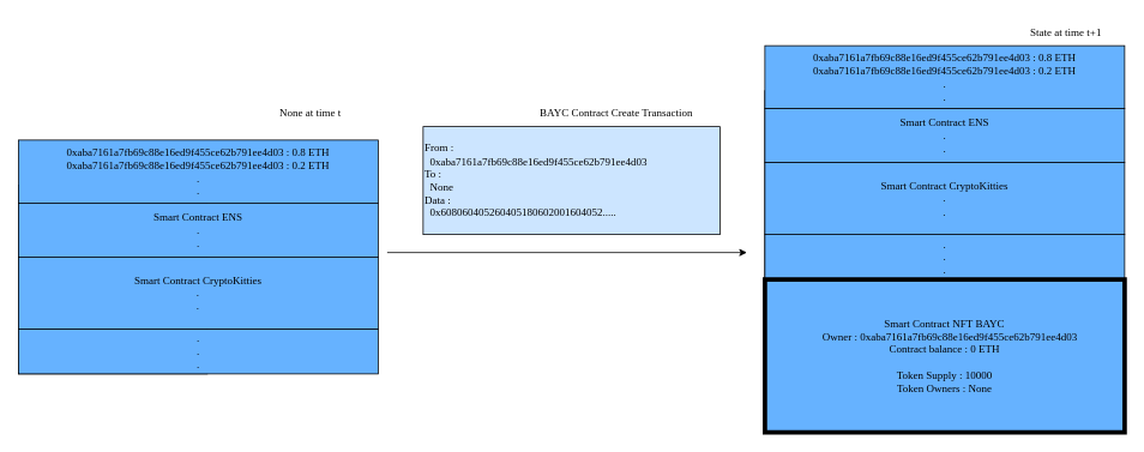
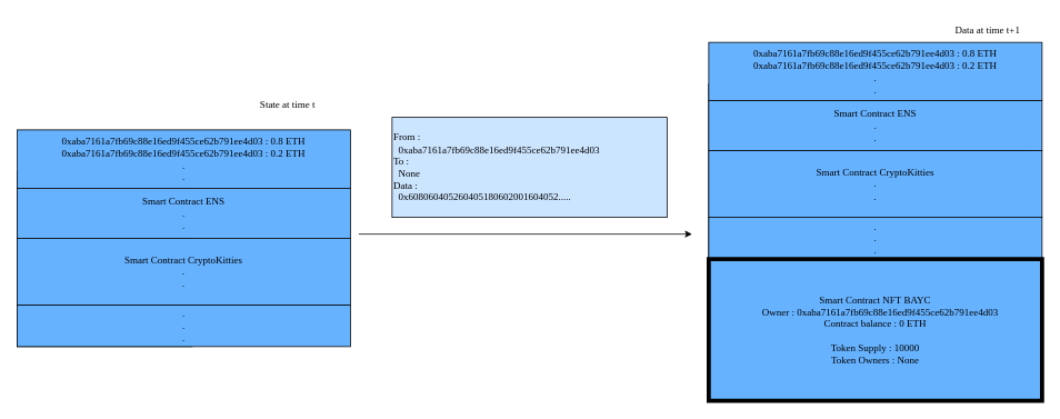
- <mxCell id="7" value="State at time t+1" style="text;html=1;strokeColor=none;fillColor=none;align=center;verticalAlign=middle;whiteSpace=wrap;rounded=0;fontFamily=Fira Code;fontSource=https%3A%2F%2Ffonts.googleapis.com%2Fcss%3Ffamily%3DFira%2BCode;" parent="1" vertex="1"><mxGeometry x="1120" y="20" width="130" height="30" as="geometry" /></mxCell>
+ <mxCell id="7" value="Data at time t+1" style="text;html=1;strokeColor=none;fillColor=none;align=center;verticalAlign=middle;whiteSpace=wrap;rounded=0;fontFamily=Fira Code;fontSource=https%3A%2F%2Ffonts.googleapis.com%2Fcss%3Ffamily%3DFira%2BCode;" parent="1" vertex="1"><mxGeometry x="1120" y="20" width="130" height="30" as="geometry" /></mxCell>
- <mxCell id="15" value="None at time t" style="text;html=1;strokeColor=none;fillColor=none;align=center;verticalAlign=middle;whiteSpace=wrap;rounded=0;fontFamily=Fira Code;fontSource=https%3A%2F%2Ffonts.googleapis.com%2Fcss%3Ffamily%3DFira%2BCode;" vertex="1" parent="1"><mxGeometry x="280" y="110" width="130" height="30" as="geometry" /></mxCell>
+ <mxCell id="15" value="State at time t" style="text;html=1;strokeColor=none;fillColor=none;align=center;verticalAlign=middle;whiteSpace=wrap;rounded=0;fontFamily=Fira Code;fontSource=https%3A%2F%2Ffonts.googleapis.com%2Fcss%3Ffamily%3DFira%2BCode;" vertex="1" parent="1"><mxGeometry x="280" y="110" width="130" height="30" as="geometry" /></mxCell>
- <mxCell id="9" value="BAYC Contract Create Transaction" style="text;html=1;strokeColor=none;fillColor=none;align=center;verticalAlign=middle;whiteSpace=wrap;rounded=0;fontFamily=Fira Code;fontSource=https%3A%2F%2Ffonts.googleapis.com%2Fcss%3Ffamily%3DFira%2BCode;" parent="1" vertex="1"><mxGeometry x="520" y="110" width="330" height="30" as="geometry" /></mxCell>
